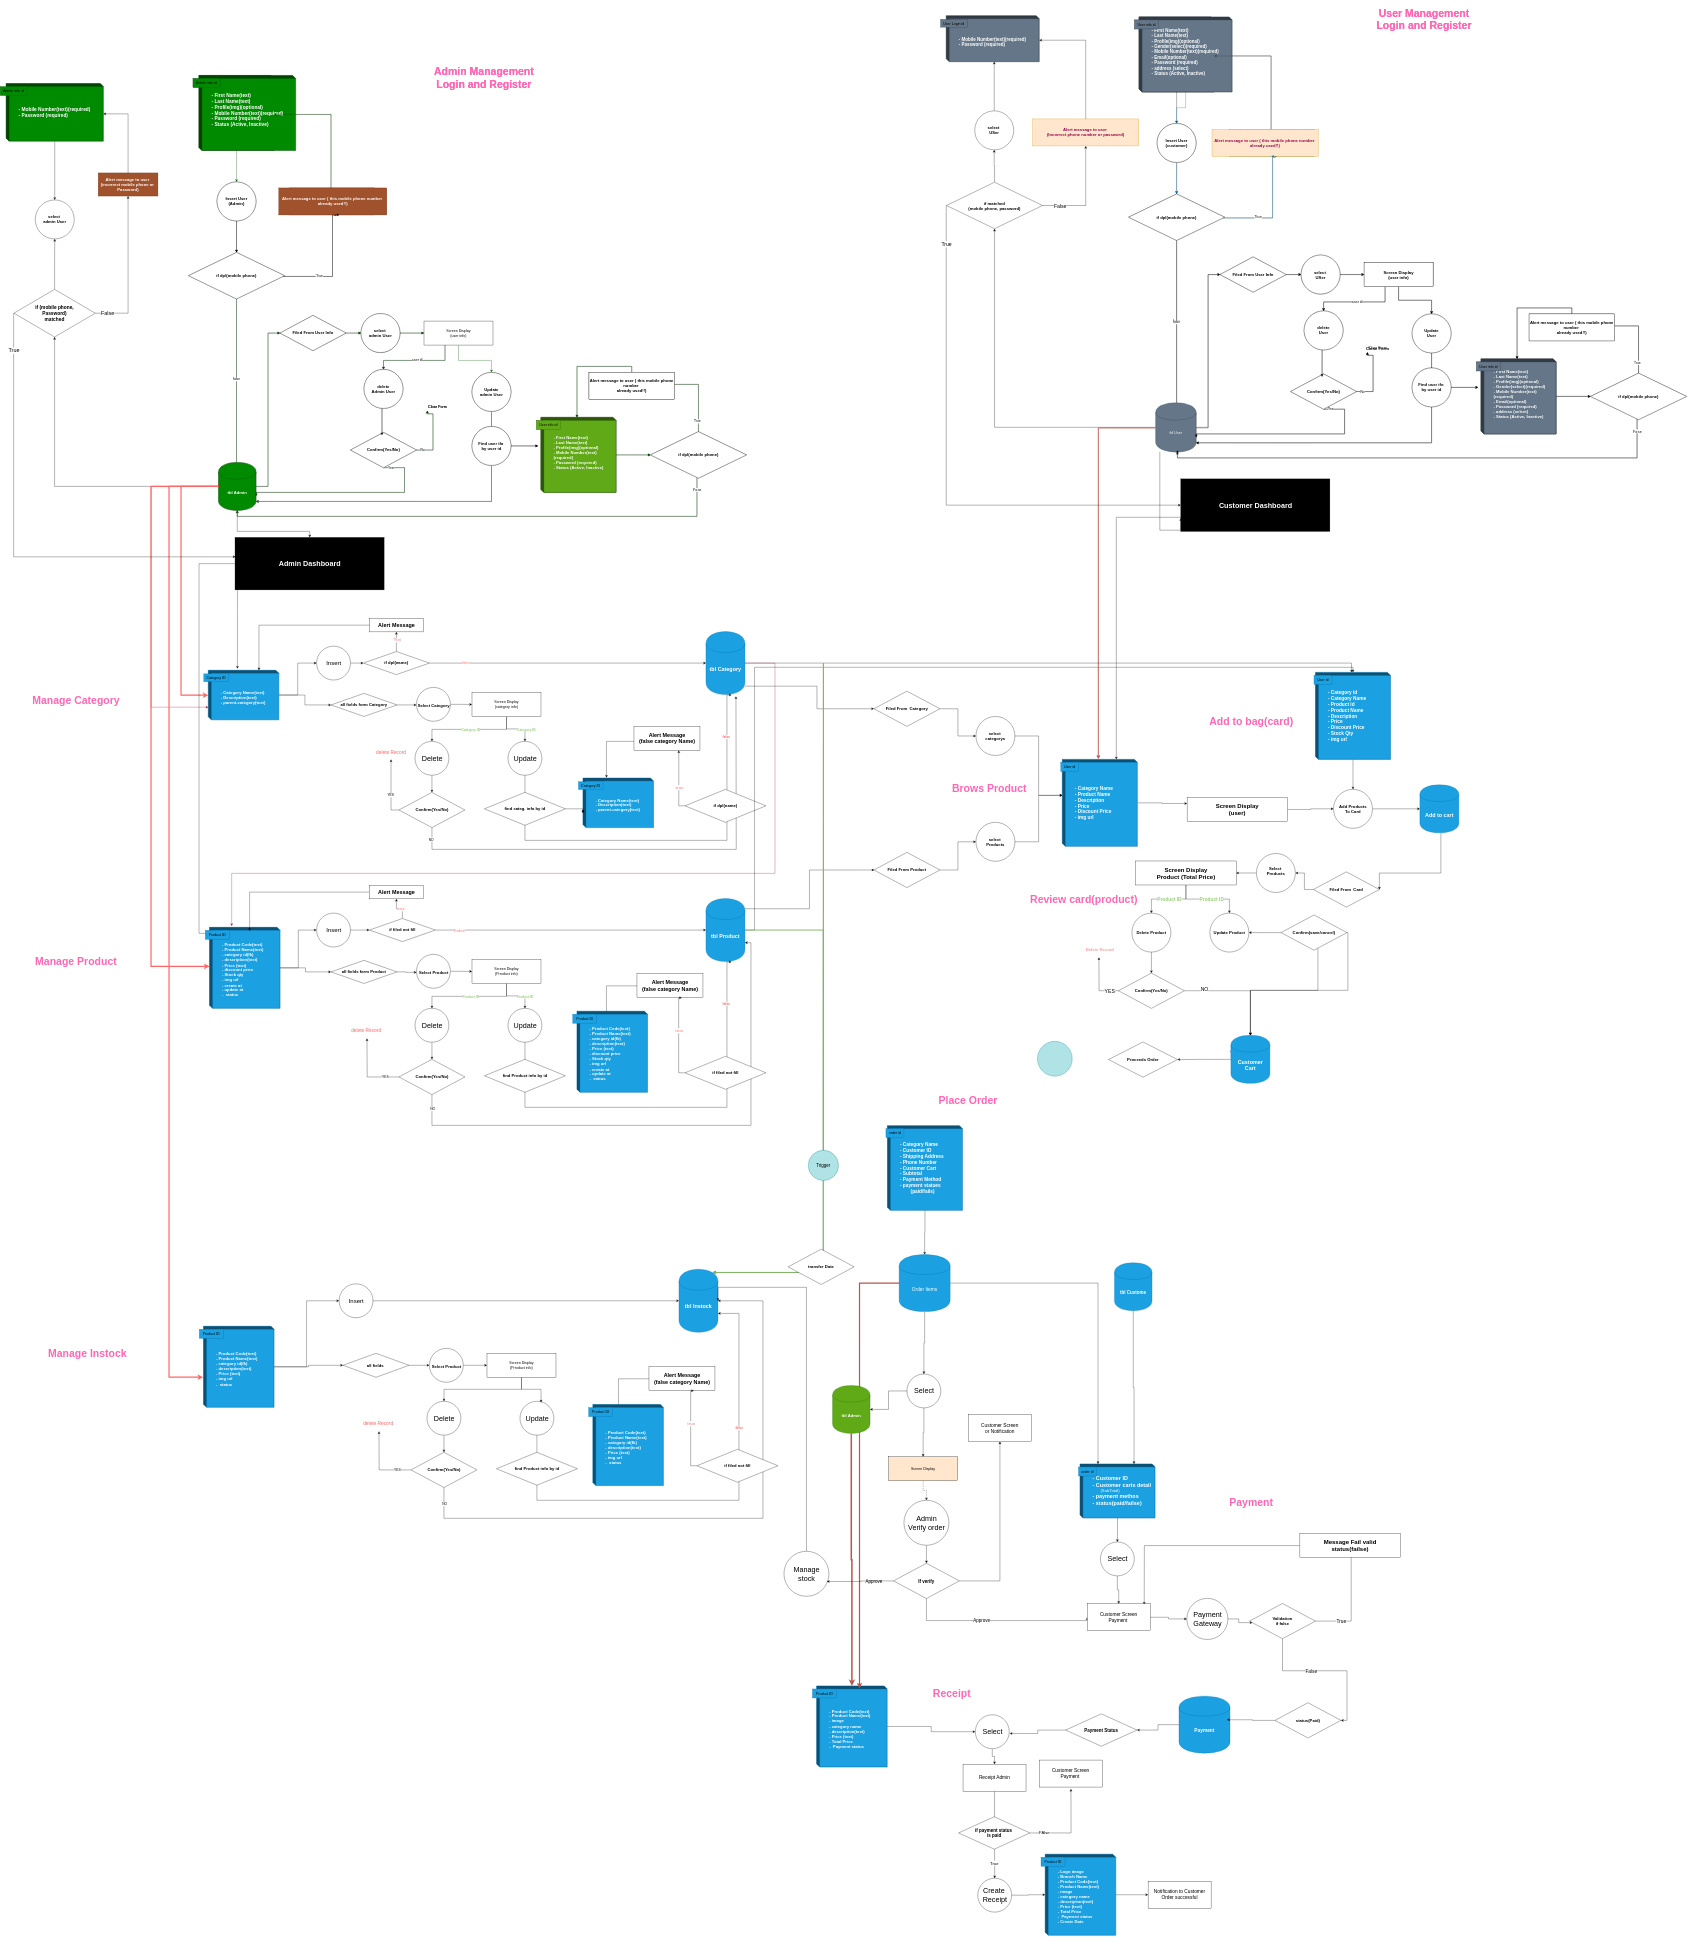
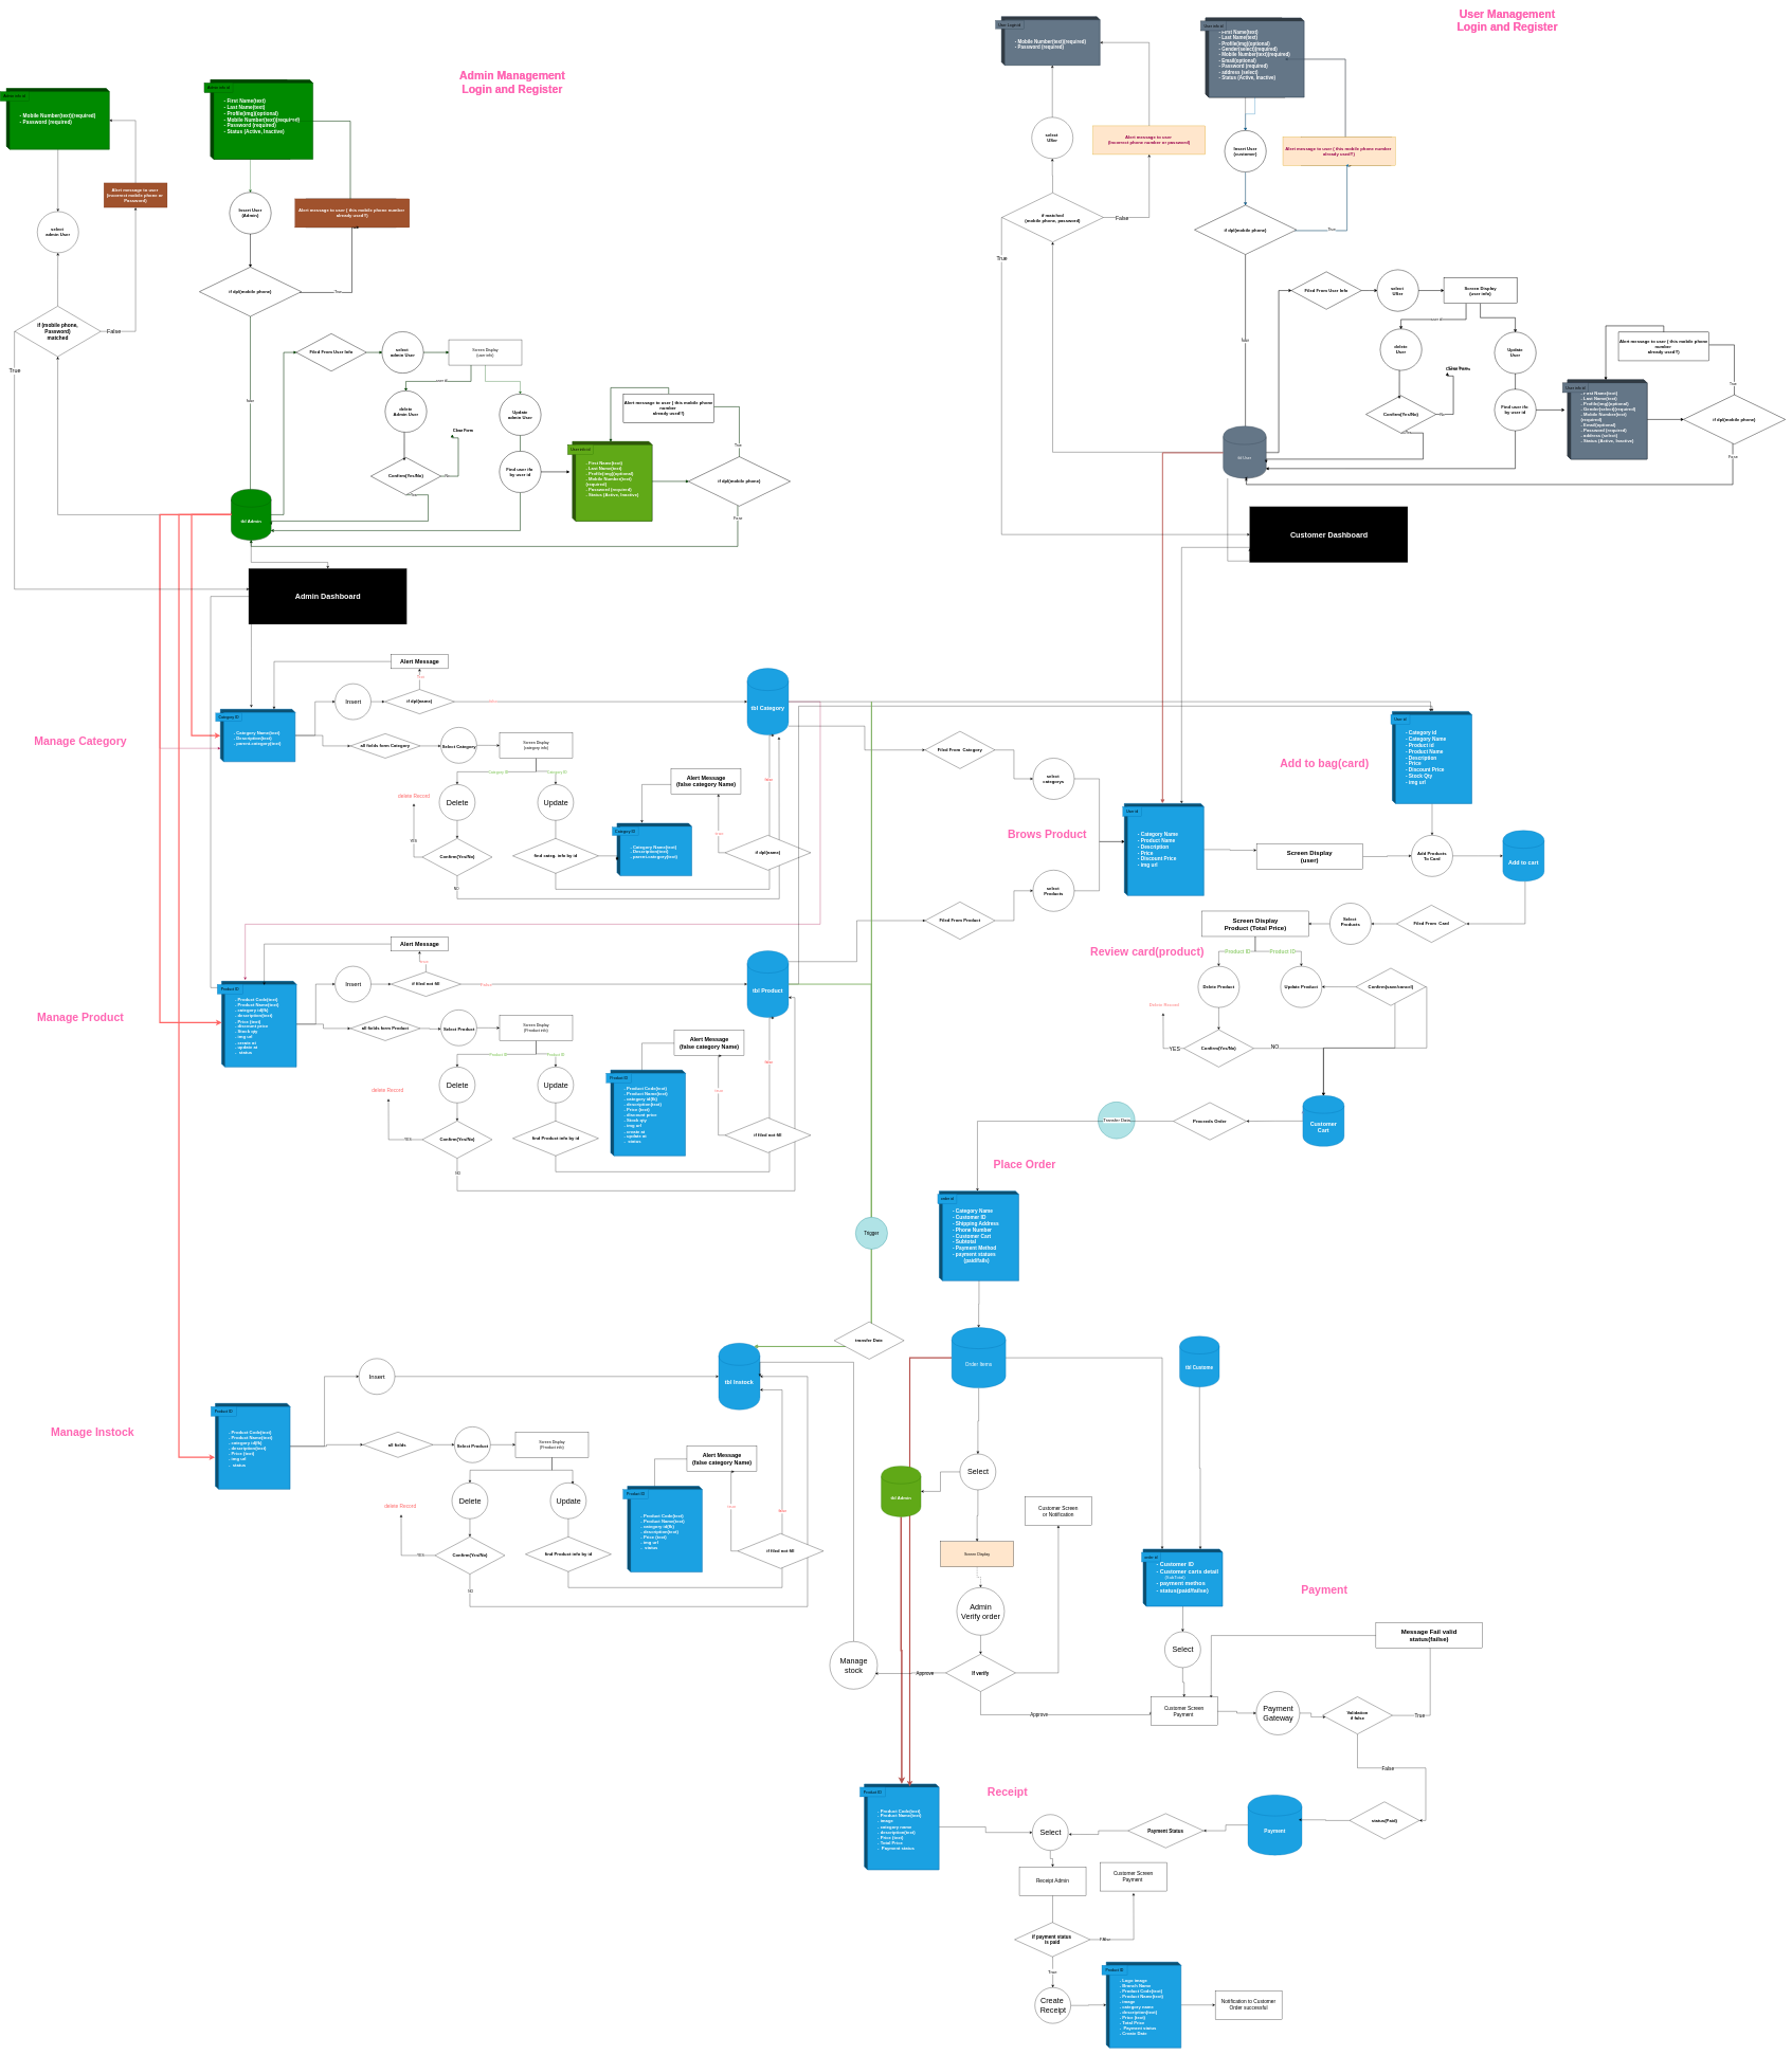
- <mxCell id="335" value="&lt;b&gt;&lt;font style=&quot;font-size: 14px;&quot;&gt;Filed From&amp;nbsp; Card&lt;/font&gt;&lt;/b&gt;" style="shape=rhombus;html=1;dashed=0;whiteSpace=wrap;perimeter=rhombusPerimeter;" vertex="1" parent="33"><mxGeometry x="4378" y="2905" width="220" height="117.5" as="geometry" /></mxCell>
+ <mxCell id="335" value="&lt;b&gt;&lt;font style=&quot;font-size: 14px;&quot;&gt;Filed From&amp;nbsp; Card&lt;/font&gt;&lt;/b&gt;" style="shape=rhombus;html=1;dashed=0;whiteSpace=wrap;perimeter=rhombusPerimeter;" vertex="1" parent="33"><mxGeometry x="4398" y="2850" width="220" height="117.5" as="geometry" /></mxCell>
+ <mxCell id="34" style="edgeStyle=orthogonalEdgeStyle;rounded=0;orthogonalLoop=1;jettySize=auto;html=1;entryX=0;entryY=0;entryDx=120;entryDy=0;entryPerimeter=0;" edge="1" parent="33" source="363" target="360"><mxGeometry relative="1" as="geometry" /></mxCell>
+ <mxCell id="35" value="&lt;font style=&quot;font-size: 14px;&quot;&gt;Transfer Data&lt;/font&gt;" style="edgeLabel;html=1;align=center;verticalAlign=middle;resizable=0;points=[];" vertex="1" connectable="0" parent="34"><mxGeometry x="-0.735" y="7" relative="1" as="geometry"><mxPoint x="-68" y="-10" as="offset" /></mxGeometry></mxCell>
